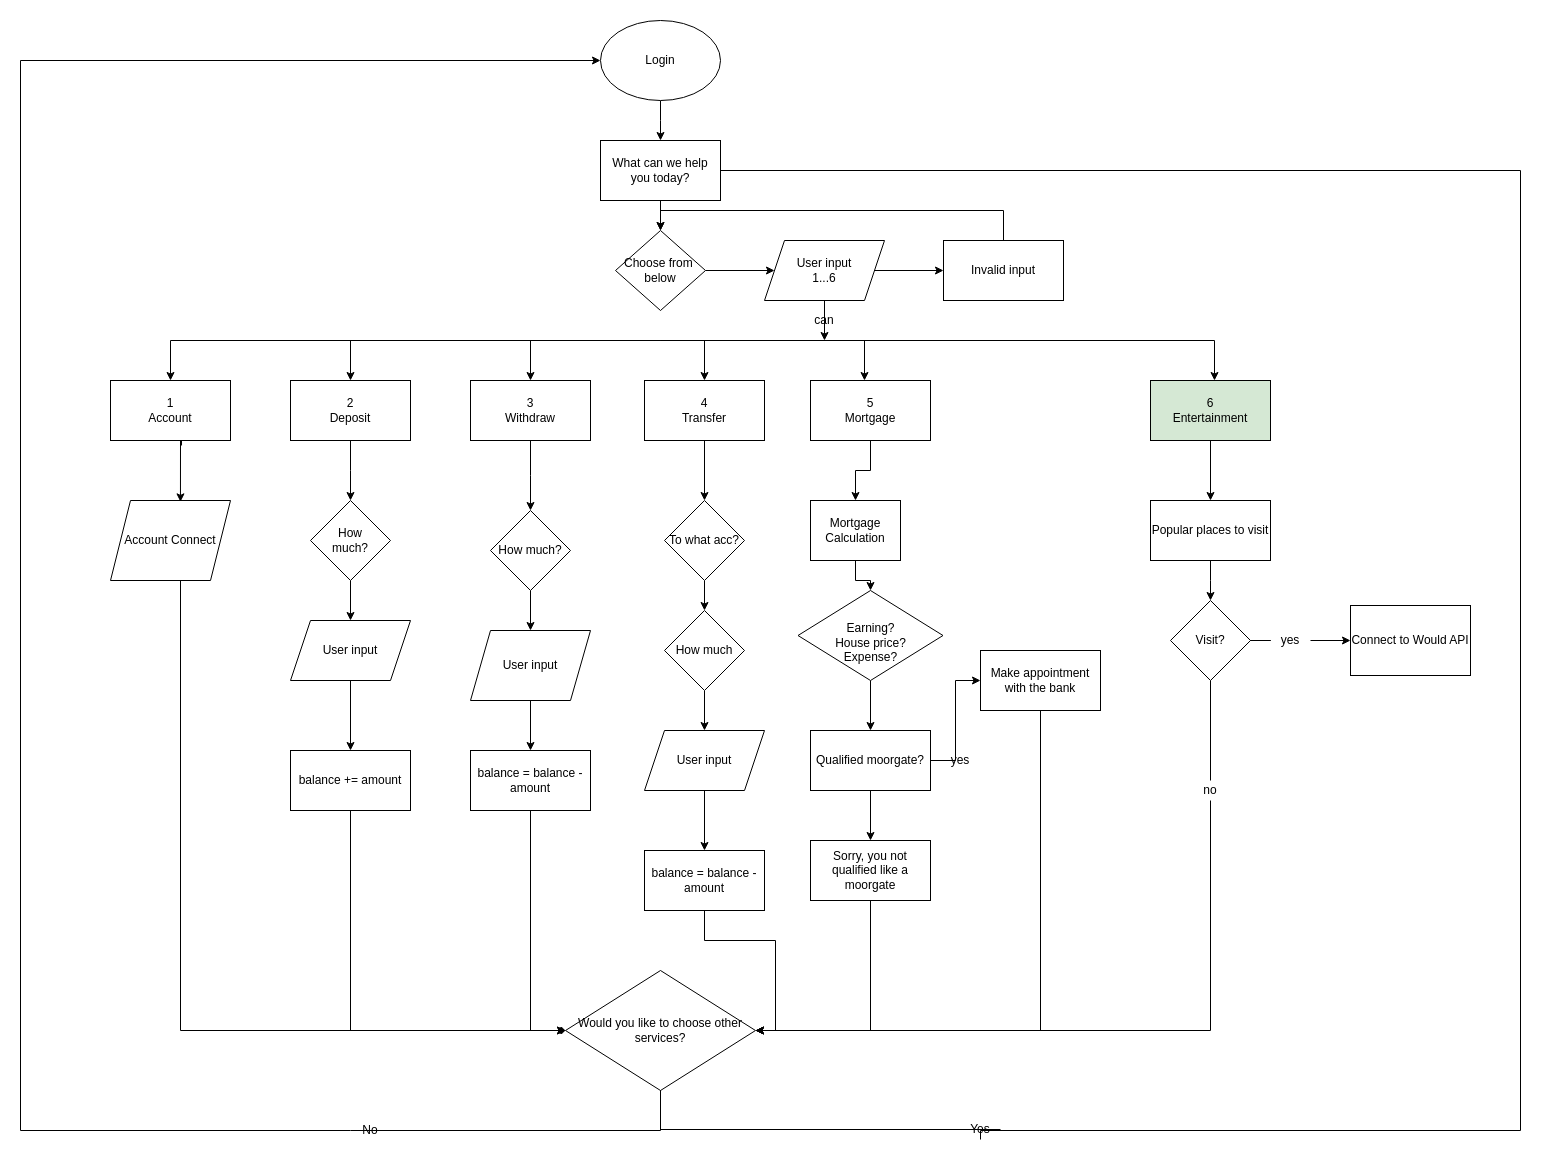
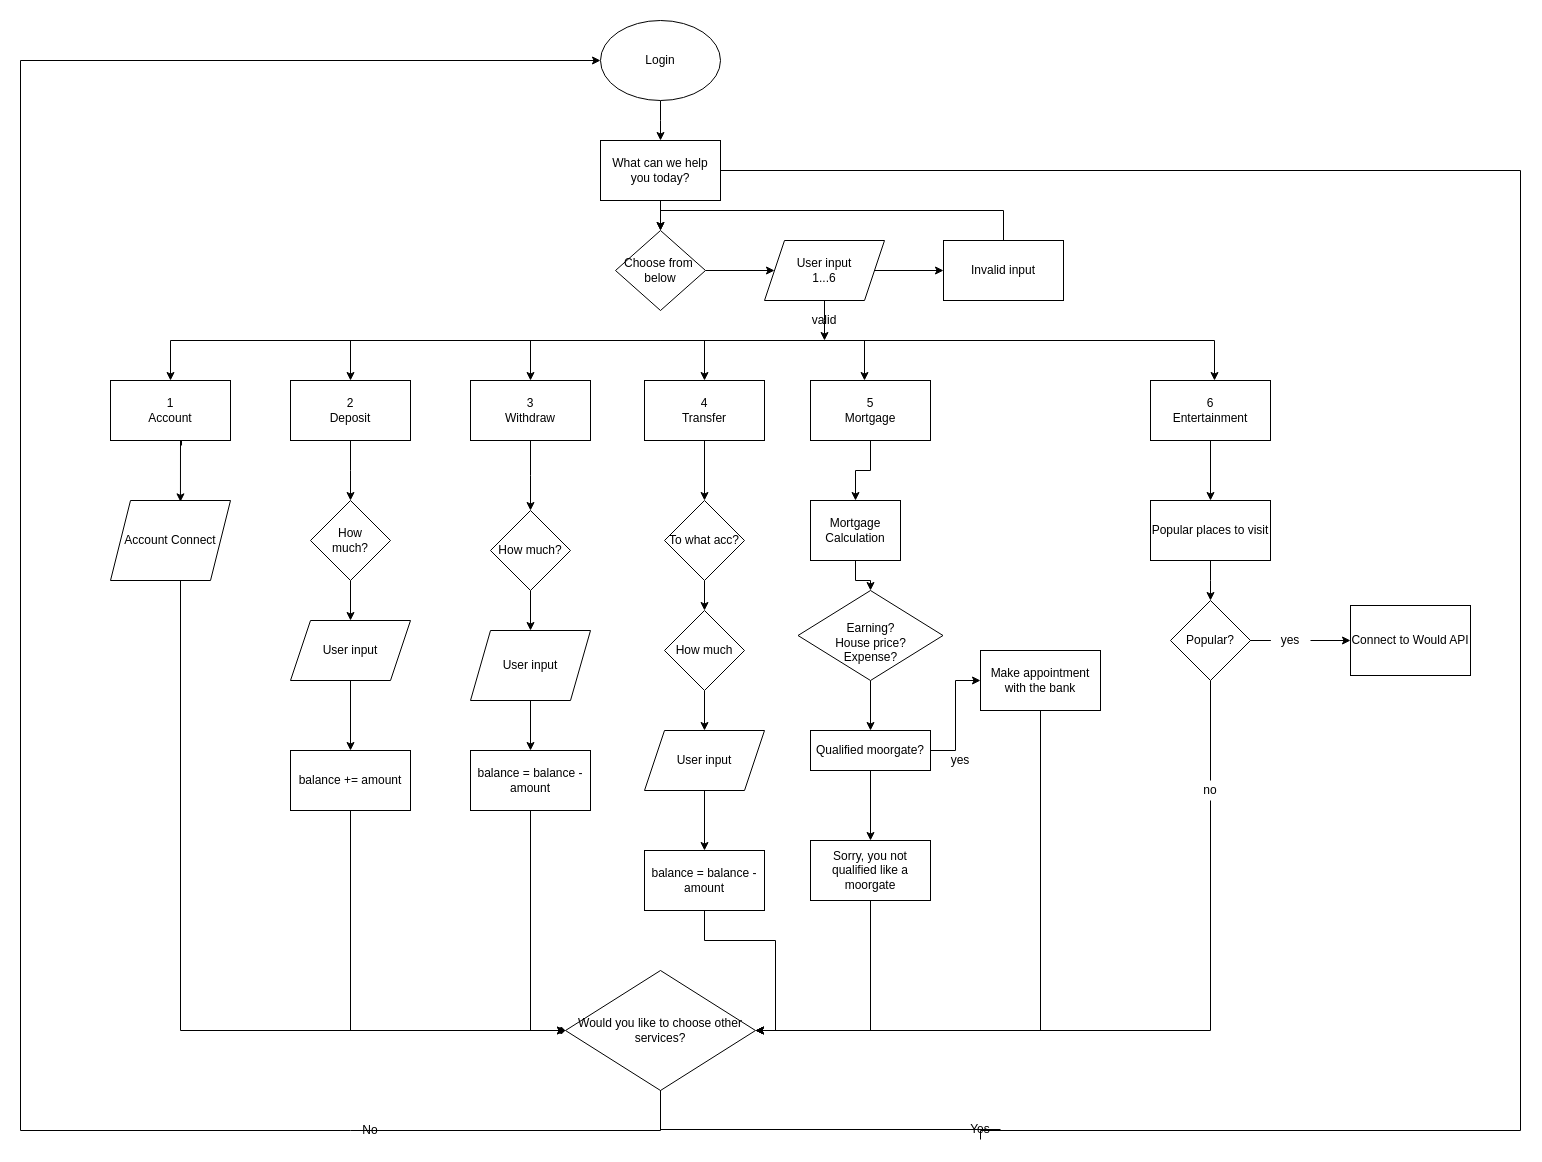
- <mxCell id="76" value="can" style="text;html=1;strokeColor=none;fillColor=none;align=center;verticalAlign=middle;whiteSpace=wrap;rounded=0;" parent="1" vertex="1"><mxGeometry x="804" y="310" width="40" height="20" as="geometry" /></mxCell>
+ <mxCell id="76" value="valid" style="text;html=1;strokeColor=none;fillColor=none;align=center;verticalAlign=middle;whiteSpace=wrap;rounded=0;" parent="1" vertex="1"><mxGeometry x="804" y="310" width="40" height="20" as="geometry" /></mxCell>
- <mxCell id="16" value="6&lt;br&gt;Entertainment" style="rounded=0;whiteSpace=wrap;html=1;fillColor=#d5e8d4;" parent="1" vertex="1"><mxGeometry x="1150" y="380" width="120" height="60" as="geometry" /></mxCell>
+ <mxCell id="16" value="6&lt;br&gt;Entertainment" style="rounded=0;whiteSpace=wrap;html=1;" parent="1" vertex="1"><mxGeometry x="1150" y="380" width="120" height="60" as="geometry" /></mxCell>
- <mxCell id="79" value="Visit?" style="rhombus;whiteSpace=wrap;html=1;" parent="1" vertex="1"><mxGeometry x="1170" y="600" width="80" height="80" as="geometry" /></mxCell>
+ <mxCell id="79" value="Popular?" style="rhombus;whiteSpace=wrap;html=1;" parent="1" vertex="1"><mxGeometry x="1170" y="600" width="80" height="80" as="geometry" /></mxCell>
- <mxCell id="63" value="Qualified moorgate?" style="rounded=0;whiteSpace=wrap;html=1;" parent="1" vertex="1"><mxGeometry x="810" y="730" width="120" height="60" as="geometry" /></mxCell>
+ <mxCell id="63" value="Qualified moorgate?" style="rounded=0;whiteSpace=wrap;html=1;" parent="1" vertex="1"><mxGeometry x="810" y="730" width="120" height="40" as="geometry" /></mxCell>
